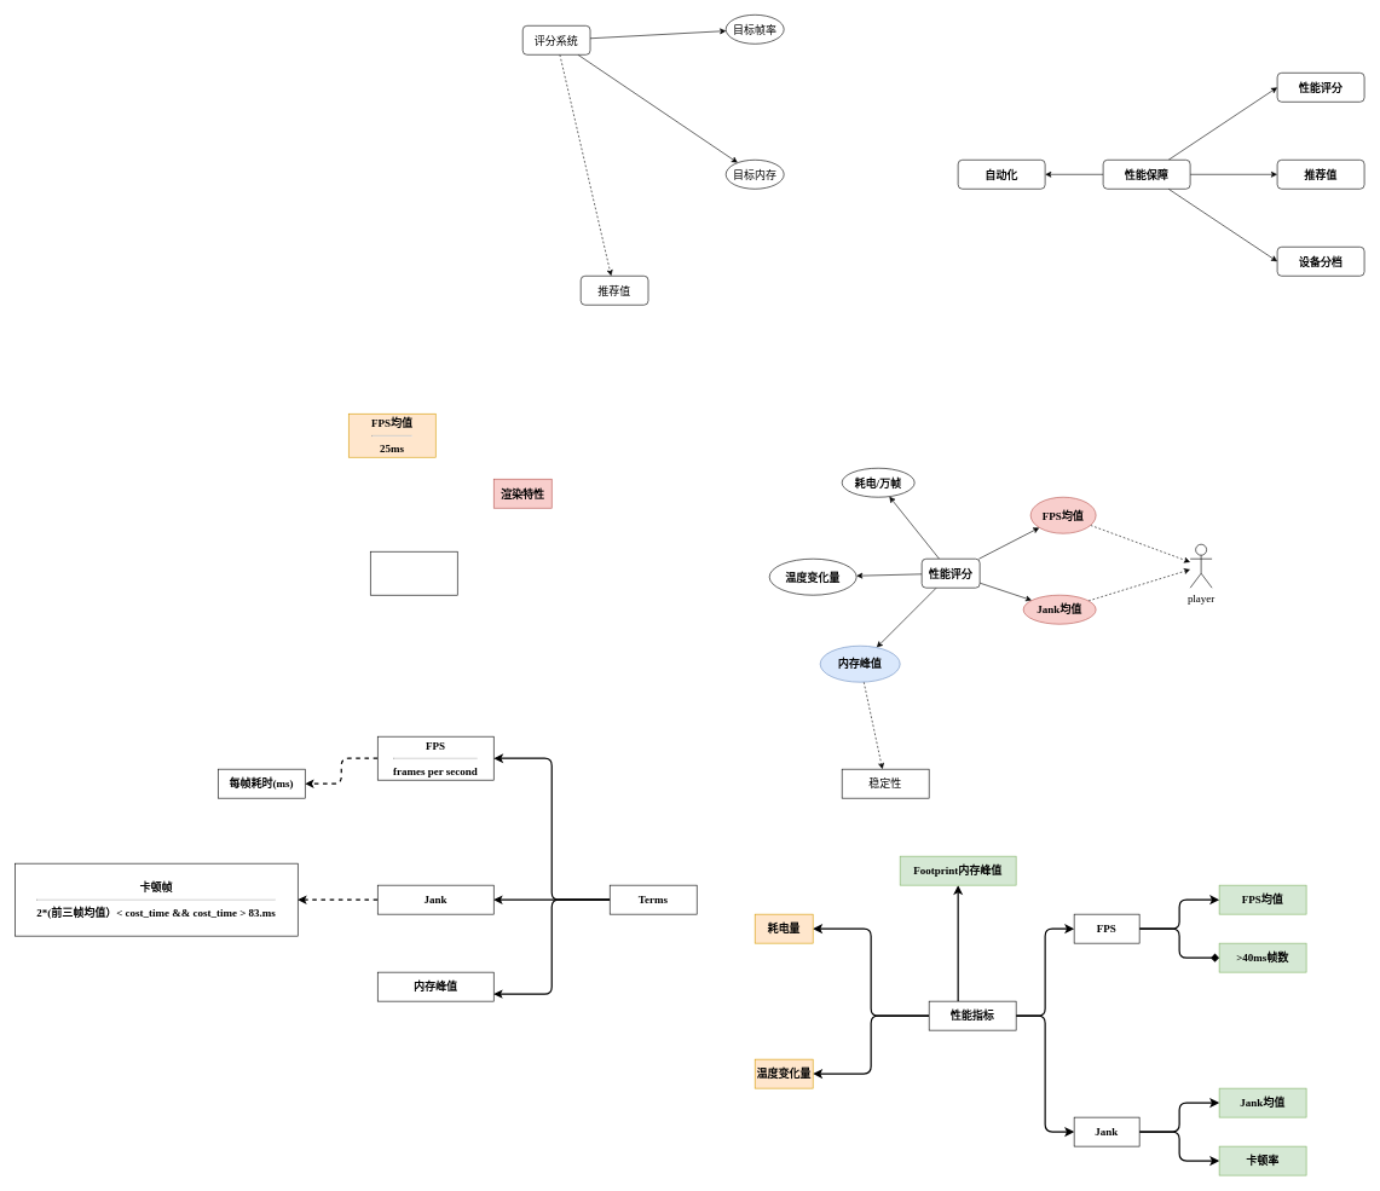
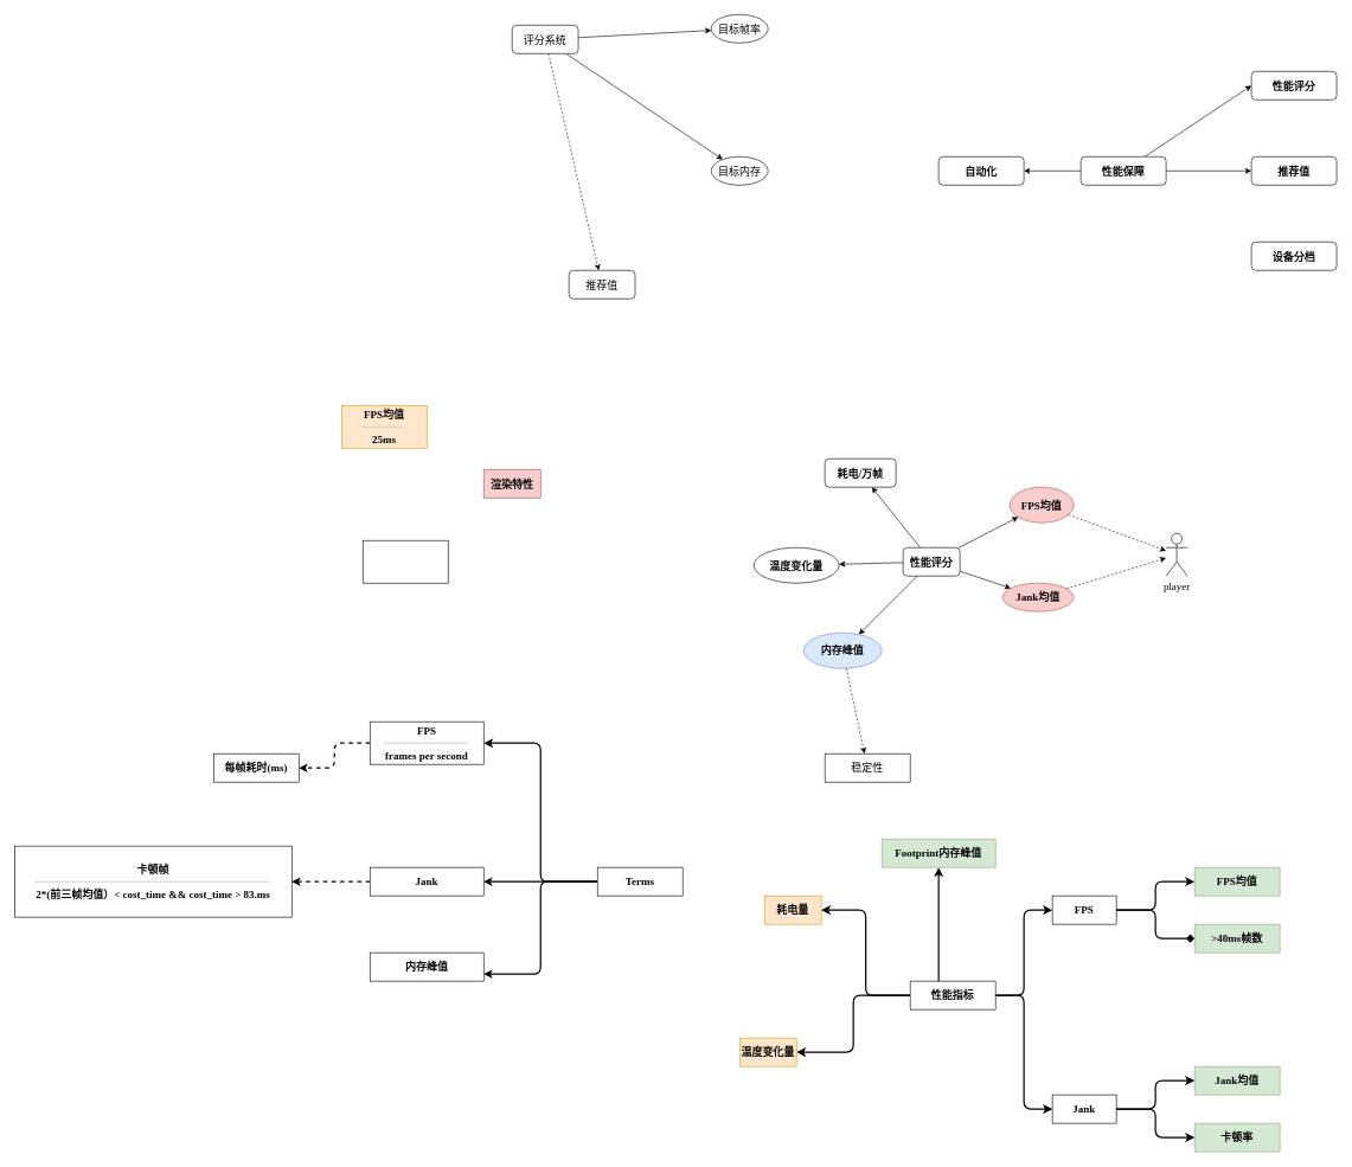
- <mxCell id="4" value="" style="rounded=1;orthogonalLoop=1;jettySize=auto;html=1;fontFamily=Comic Sans MS;fontSize=15;entryX=0;entryY=0.5;entryDx=0;entryDy=0;" parent="1" source="6" target="9" edge="1"><mxGeometry relative="1" as="geometry" /></mxCell>
- <mxCell id="23" value="耗电/万帧" style="ellipse;whiteSpace=wrap;html=1;rounded=1;fontFamily=Comic Sans MS;fontSize=15;fontStyle=1;" parent="1" vertex="1"><mxGeometry x="1160" y="645" width="100" height="40" as="geometry" /></mxCell>
+ <mxCell id="23" value="耗电/万帧" style="whiteSpace=wrap;html=1;fontFamily=Comic Sans MS;fontSize=15;fontStyle=1;rounded=1;" parent="1" vertex="1"><mxGeometry x="1160" y="645" width="100" height="40" as="geometry" /></mxCell>
- <mxCell id="66" value="耗电量" style="rounded=0;whiteSpace=wrap;html=1;fontFamily=Comic Sans MS;fontSize=15;fontStyle=1;fillColor=#ffe6cc;strokeColor=#d79b00;" parent="1" vertex="1"><mxGeometry x="1040" y="1260" width="80" height="40" as="geometry" /></mxCell>
+ <mxCell id="66" value="耗电量" style="rounded=0;whiteSpace=wrap;html=1;fontFamily=Comic Sans MS;fontSize=15;fontStyle=1;fillColor=#ffe6cc;strokeColor=#d79b00;" parent="1" vertex="1"><mxGeometry x="1075" y="1260" width="80" height="40" as="geometry" /></mxCell>
